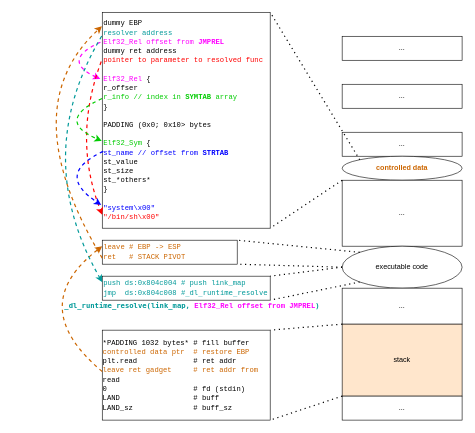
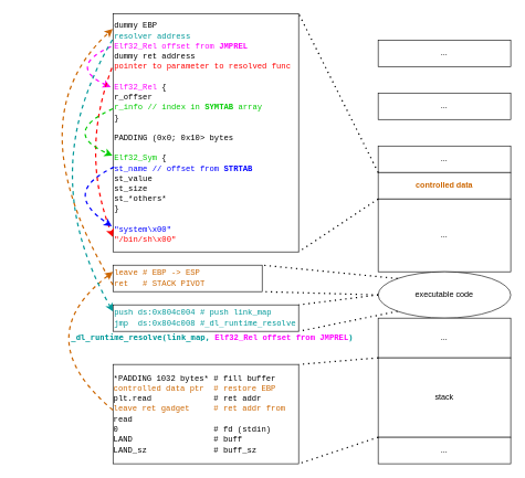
- <mxCell id="6" value="&lt;font color=&quot;#CC6600&quot;&gt;&lt;b&gt;controlled data&lt;/b&gt;&lt;/font&gt;" style="ellipse;whiteSpace=wrap;html=1;" vertex="1" parent="1"><mxGeometry x="570" y="260" width="200" height="40" as="geometry" /></mxCell>
+ <mxCell id="6" value="&lt;font color=&quot;#CC6600&quot;&gt;&lt;b&gt;controlled data&lt;/b&gt;&lt;/font&gt;" style="rounded=0;whiteSpace=wrap;html=1;" vertex="1" parent="1"><mxGeometry x="570" y="260" width="200" height="40" as="geometry" /></mxCell>
- <mxCell id="10" value="stack" style="rounded=0;whiteSpace=wrap;html=1;fillColor=#ffe6cc;" vertex="1" parent="1"><mxGeometry x="570" y="540" width="200" height="120" as="geometry" /></mxCell>
+ <mxCell id="10" value="stack" style="rounded=0;whiteSpace=wrap;html=1;" vertex="1" parent="1"><mxGeometry x="570" y="540" width="200" height="120" as="geometry" /></mxCell>
